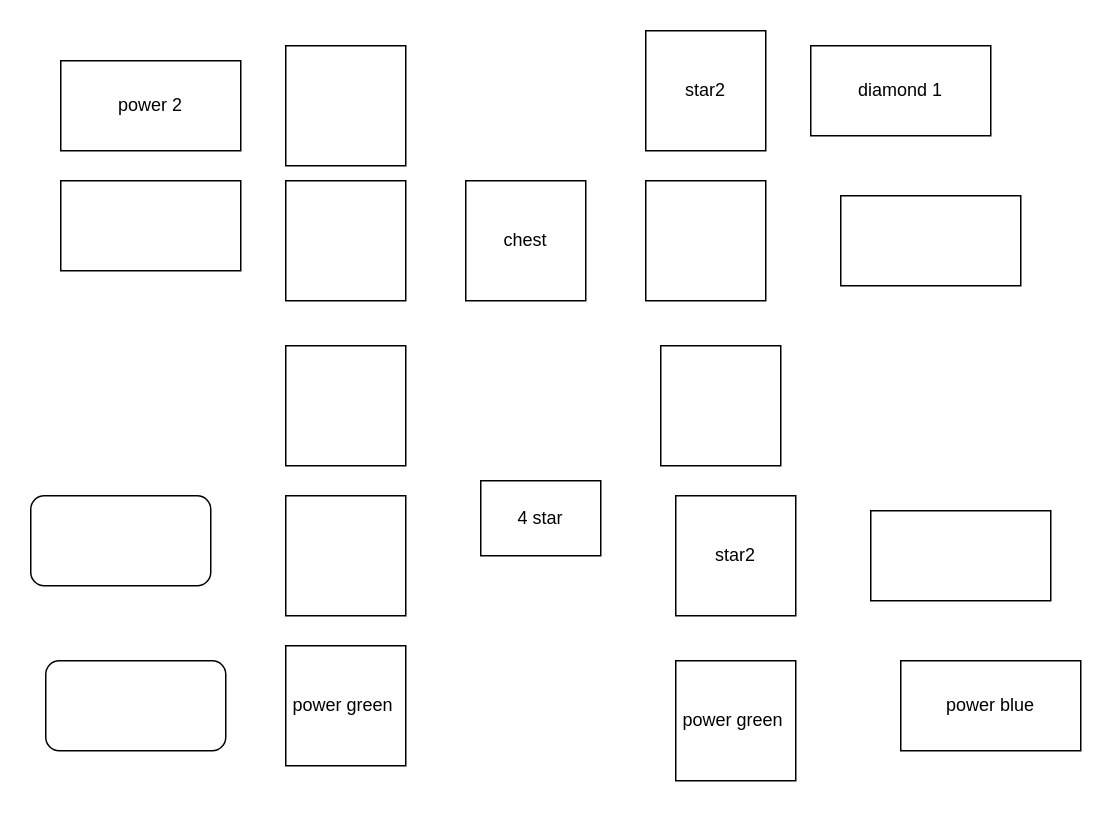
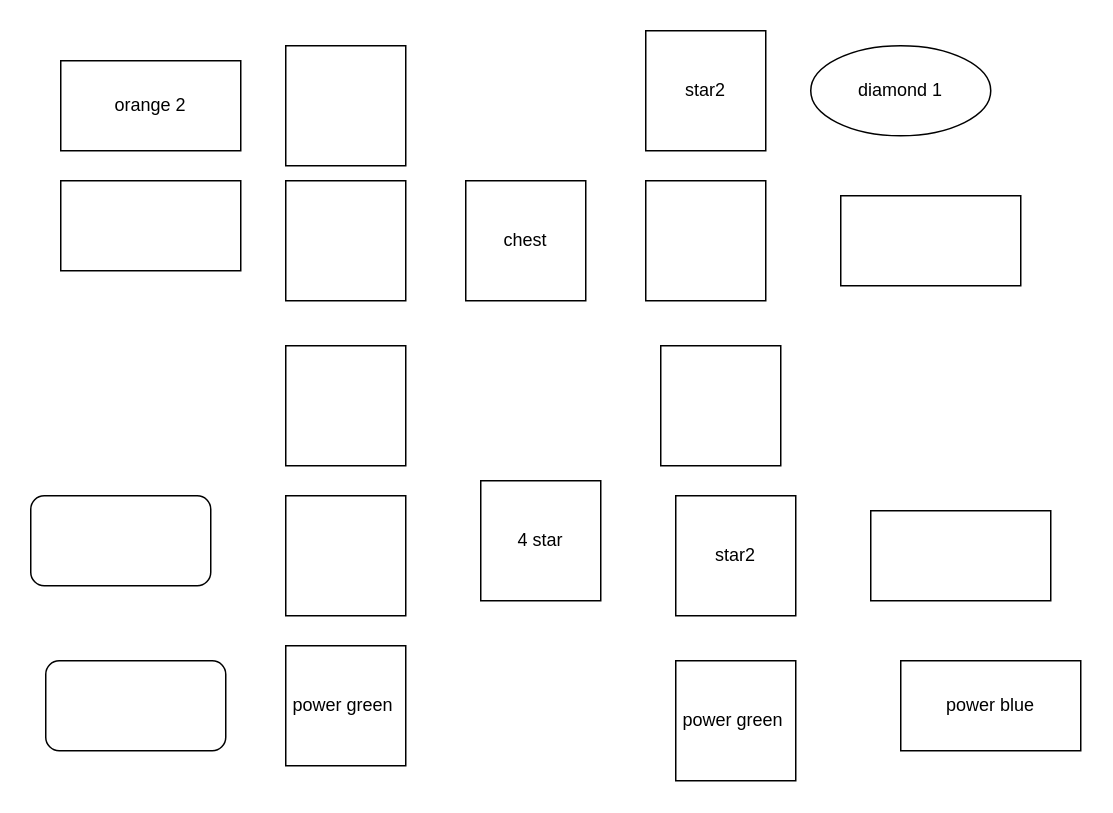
- <mxCell id="11" value="diamond 1" style="rounded=0;whiteSpace=wrap;html=1;" vertex="1" parent="1"><mxGeometry x="540" y="30" width="120" height="60" as="geometry" /></mxCell>
+ <mxCell id="11" value="diamond 1" style="ellipse;whiteSpace=wrap;html=1;" vertex="1" parent="1"><mxGeometry x="540" y="30" width="120" height="60" as="geometry" /></mxCell>
- <mxCell id="2" value="power 2" style="rounded=0;whiteSpace=wrap;html=1;" vertex="1" parent="1"><mxGeometry x="40" y="40" width="120" height="60" as="geometry" /></mxCell>
+ <mxCell id="2" value="orange 2" style="rounded=0;whiteSpace=wrap;html=1;" vertex="1" parent="1"><mxGeometry x="40" y="40" width="120" height="60" as="geometry" /></mxCell>
- <mxCell id="5" value="4 star" style="whiteSpace=wrap;html=1;aspect=fixed;" vertex="1" parent="1"><mxGeometry x="320" y="320" width="80" height="50" as="geometry" /></mxCell>
+ <mxCell id="5" value="4 star" style="whiteSpace=wrap;html=1;aspect=fixed;" vertex="1" parent="1"><mxGeometry x="320" y="320" width="80" height="80" as="geometry" /></mxCell>
